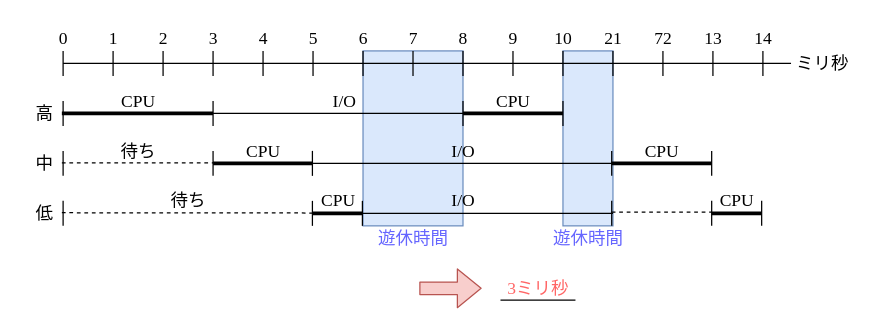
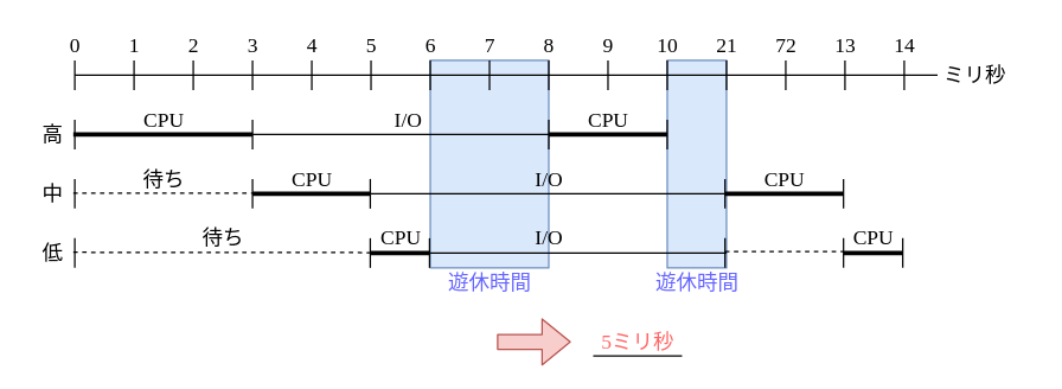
- <mxCell id="80" value="&lt;font color=&quot;#ff6666&quot;&gt;3ミリ秒&lt;/font&gt;" style="text;html=1;resizable=0;points=[];autosize=1;align=center;verticalAlign=top;spacingTop=-4;fontSize=14;fontFamily=Tahoma;fontColor=#6666FF;" vertex="1" parent="1"><mxGeometry x="395" y="220" width="70" height="20" as="geometry" /></mxCell>
+ <mxCell id="80" value="&lt;font color=&quot;#ff6666&quot;&gt;5ミリ秒&lt;/font&gt;" style="text;html=1;resizable=0;points=[];autosize=1;align=center;verticalAlign=top;spacingTop=-4;fontSize=14;fontFamily=Tahoma;fontColor=#6666FF;" vertex="1" parent="1"><mxGeometry x="395" y="220" width="70" height="20" as="geometry" /></mxCell>
